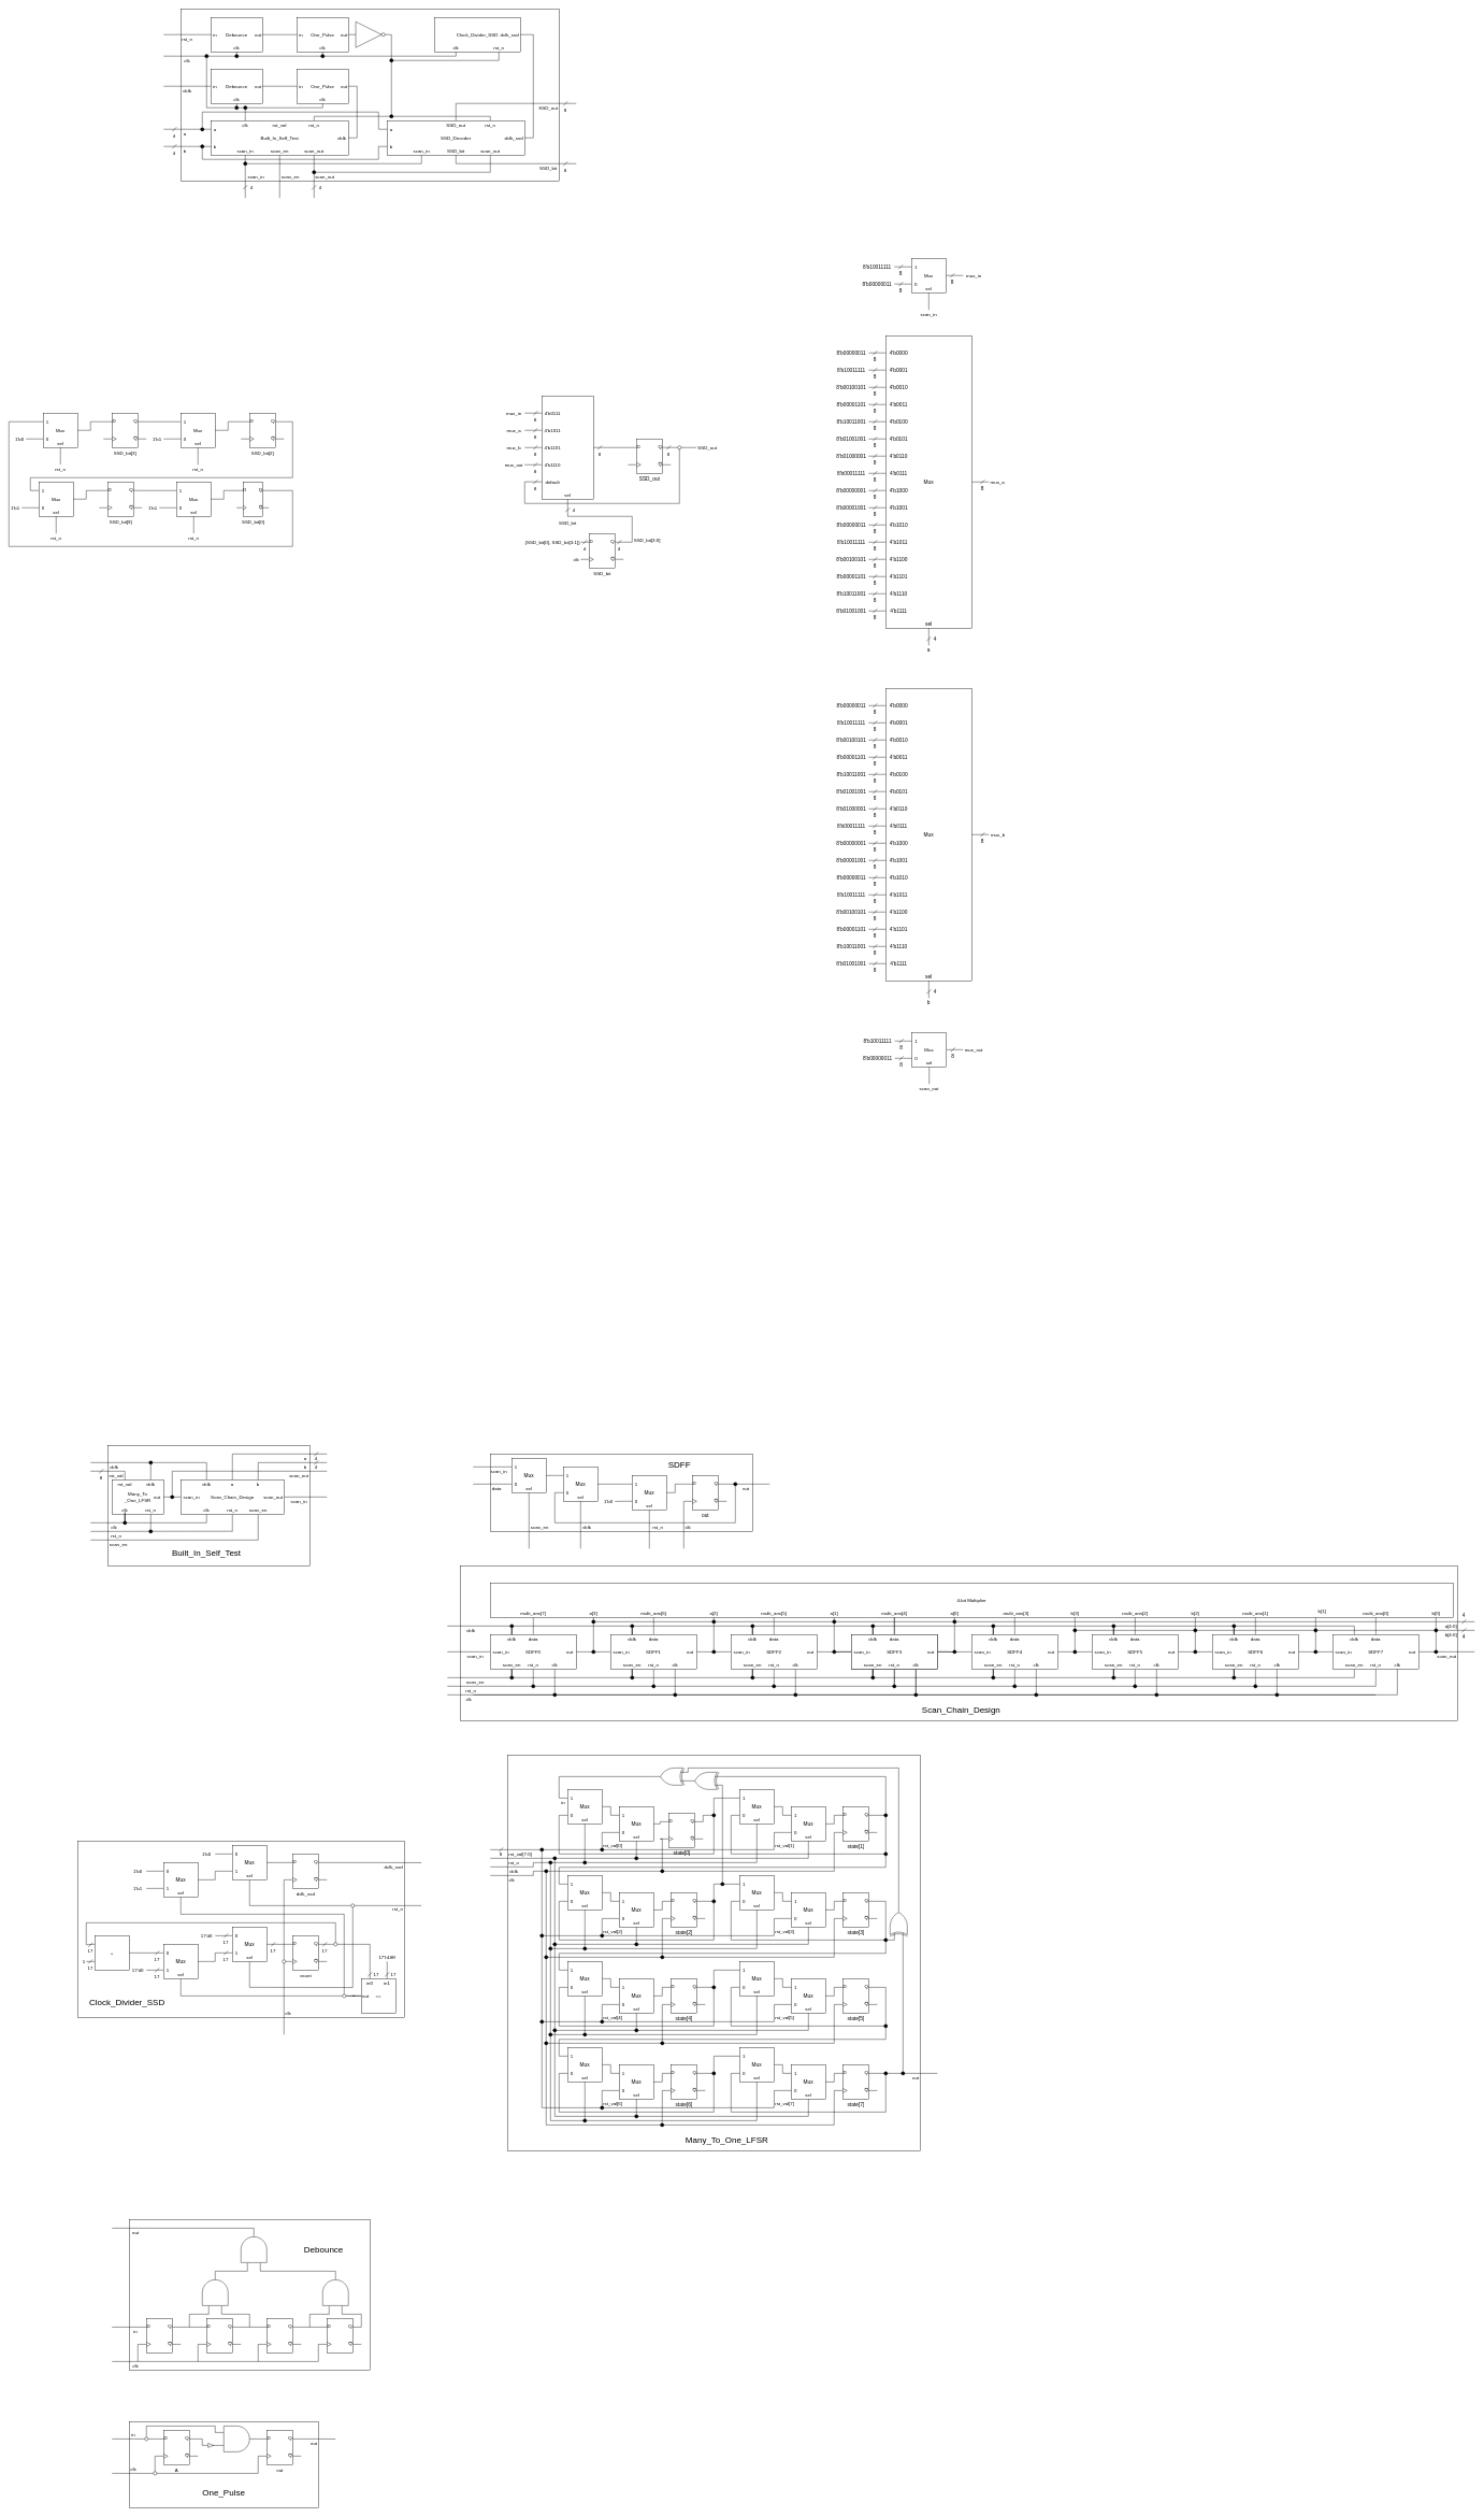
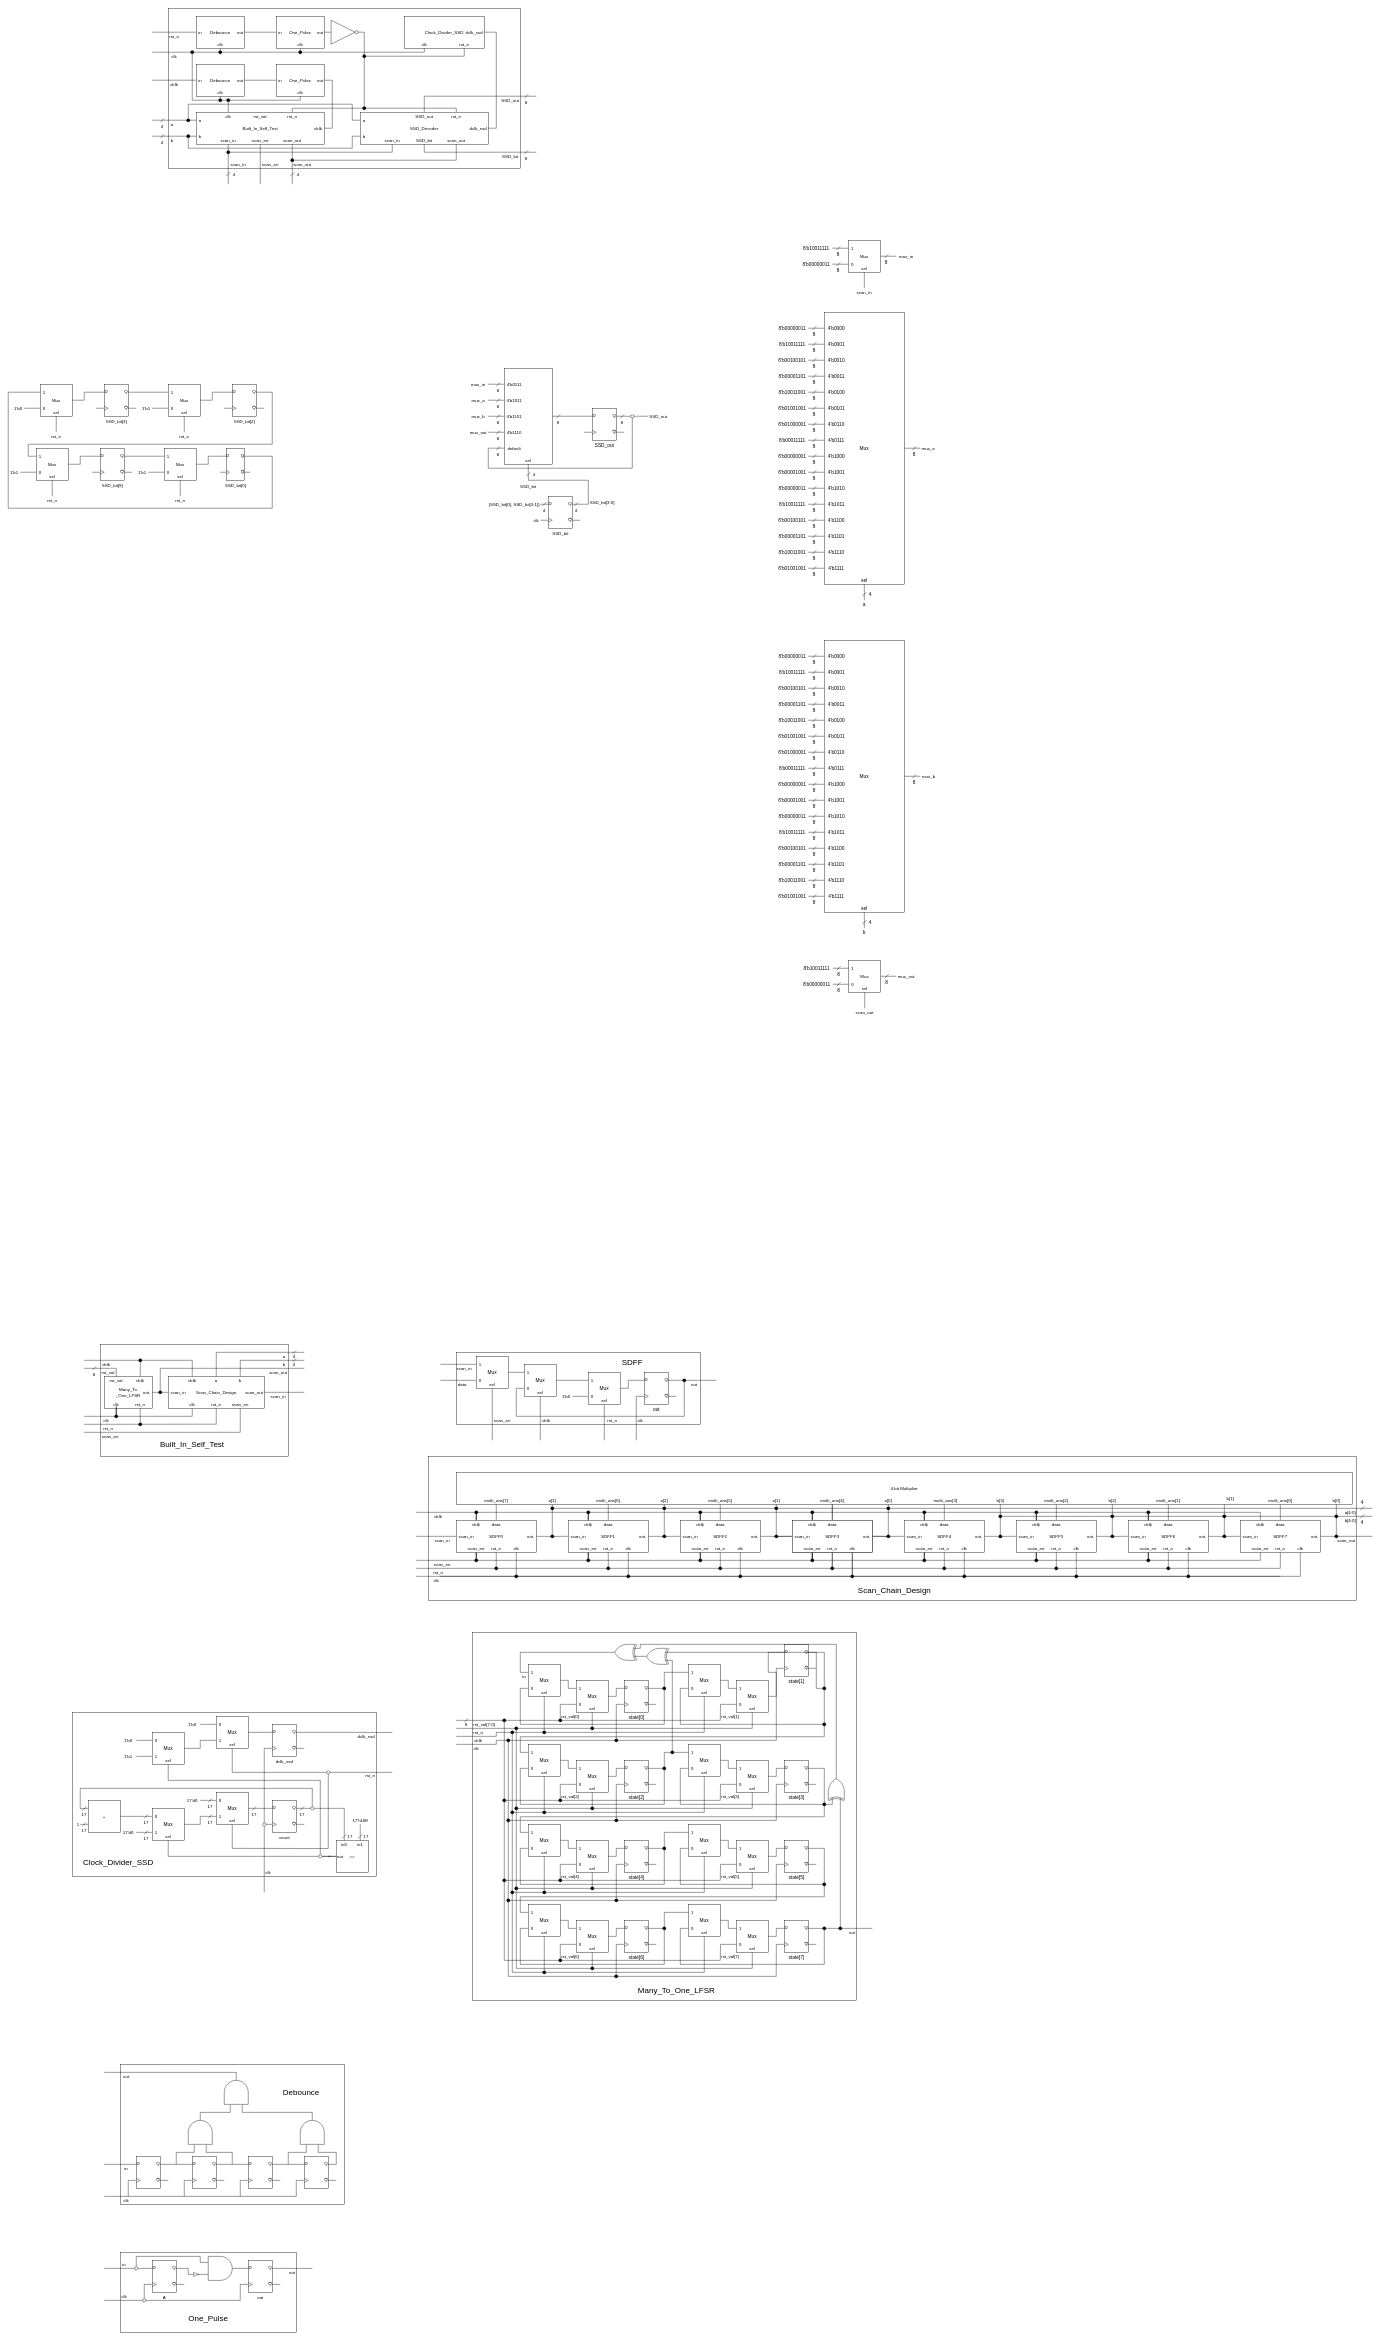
- <mxCell id="19" value="state[1]" style="verticalLabelPosition=bottom;shadow=0;dashed=0;align=center;html=1;verticalAlign=top;shape=mxgraph.electrical.logic_gates.d_type_flip-flop;" parent="3" vertex="1"><mxGeometry x="800" y="120" width="100" height="80" as="geometry" /></mxCell>
+ <mxCell id="19" value="state[1]" style="verticalLabelPosition=bottom;shadow=0;dashed=0;align=center;html=1;verticalAlign=top;shape=mxgraph.electrical.logic_gates.d_type_flip-flop;" parent="3" vertex="1"><mxGeometry x="800" y="30" width="100" height="80" as="geometry" /></mxCell>
- <mxCell id="5" value="state[0]" style="verticalLabelPosition=bottom;shadow=0;dashed=0;align=center;html=1;verticalAlign=top;shape=mxgraph.electrical.logic_gates.d_type_flip-flop;" parent="3" vertex="1"><mxGeometry x="395" y="135" width="100" height="80" as="geometry" /></mxCell>
+ <mxCell id="5" value="state[0]" style="verticalLabelPosition=bottom;shadow=0;dashed=0;align=center;html=1;verticalAlign=top;shape=mxgraph.electrical.logic_gates.d_type_flip-flop;" parent="3" vertex="1"><mxGeometry x="400" y="120" width="100" height="80" as="geometry" /></mxCell>
